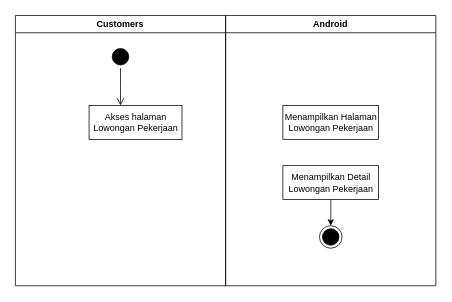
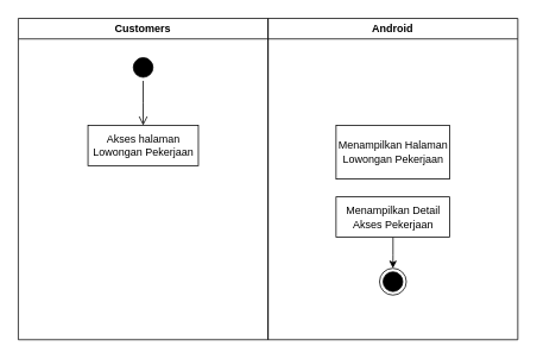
- <mxCell id="10" value="Akses halaman&lt;br&gt;Lowongan Pekerjaan" style="html=1;strokeColor=#000000;fillColor=default;" parent="7" vertex="1"><mxGeometry x="98.13" y="120" width="123.75" height="45" as="geometry" /></mxCell>
+ <mxCell id="10" value="Akses halaman&lt;br&gt;Lowongan Pekerjaan" style="html=1;strokeColor=#000000;fillColor=default;" parent="7" vertex="1"><mxGeometry x="78.13" y="120" width="123.75" height="45" as="geometry" /></mxCell>
- <mxCell id="3" value="Menampilkan Halaman&lt;br&gt;Lowongan Pekerjaan" style="html=1;strokeColor=#000000;fillColor=default;" parent="2" vertex="1"><mxGeometry x="76.25" y="120" width="127.5" height="45" as="geometry" /></mxCell>
+ <mxCell id="3" value="Menampilkan Halaman&lt;br&gt;Lowongan Pekerjaan" style="html=1;strokeColor=#000000;fillColor=default;" parent="2" vertex="1"><mxGeometry x="76.25" y="120" width="127.5" height="60" as="geometry" /></mxCell>
- <mxCell id="6" value="Menampilkan Detail&lt;br&gt;Lowongan Pekerjaan" style="html=1;strokeColor=#000000;fillColor=default;" parent="2" vertex="1"><mxGeometry x="76.25" y="200" width="127.5" height="45" as="geometry" /></mxCell>
+ <mxCell id="6" value="Menampilkan Detail&lt;br&gt;Akses Pekerjaan" style="html=1;strokeColor=#000000;fillColor=default;" parent="2" vertex="1"><mxGeometry x="76.25" y="200" width="127.5" height="45" as="geometry" /></mxCell>
